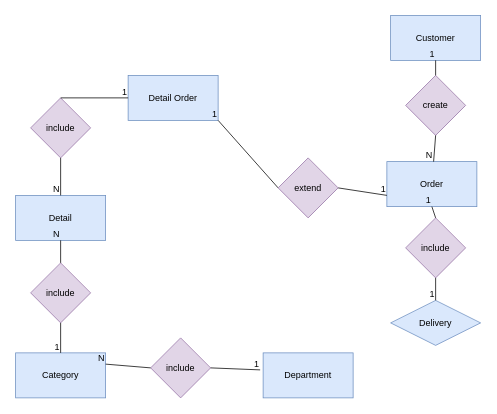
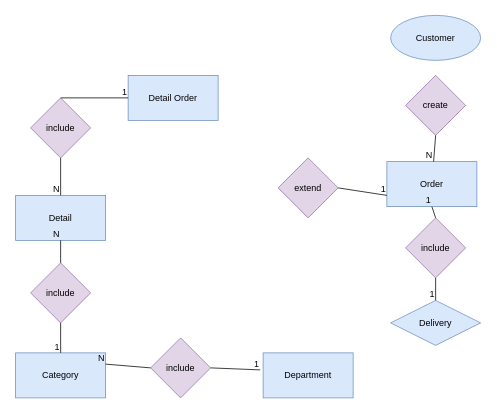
- <mxCell id="8" value="Customer" style="rounded=0;whiteSpace=wrap;html=1;fillColor=#dae8fc;strokeColor=#6c8ebf;" vertex="1" parent="1"><mxGeometry x="520" y="20" width="120" height="60" as="geometry" /></mxCell>
+ <mxCell id="8" value="Customer" style="ellipse;whiteSpace=wrap;html=1;fillColor=#dae8fc;strokeColor=#6c8ebf;" vertex="1" parent="1"><mxGeometry x="520" y="20" width="120" height="60" as="geometry" /></mxCell>
- <mxCell id="22" value="" style="endArrow=none;html=1;rounded=0;entryX=0.5;entryY=1;entryDx=0;entryDy=0;" edge="1" parent="1" source="17" target="8"><mxGeometry relative="1" as="geometry"><mxPoint x="190" y="260" as="sourcePoint" /><mxPoint x="350" y="260" as="targetPoint" /></mxGeometry></mxCell>
- <mxCell id="23" value="1" style="resizable=0;html=1;whiteSpace=wrap;align=right;verticalAlign=bottom;" connectable="0" vertex="1" parent="22"><mxGeometry x="1" relative="1" as="geometry" /></mxCell>
- <mxCell id="6" value="" style="endArrow=none;html=1;rounded=0;exitX=0;exitY=0.5;exitDx=0;exitDy=0;entryX=1;entryY=1;entryDx=0;entryDy=0;" edge="1" parent="1" source="26" target="3"><mxGeometry relative="1" as="geometry"><mxPoint x="290" y="260" as="sourcePoint" /><mxPoint x="340" y="270" as="targetPoint" /></mxGeometry></mxCell>
- <mxCell id="7" value="1" style="resizable=0;html=1;whiteSpace=wrap;align=right;verticalAlign=bottom;" connectable="0" vertex="1" parent="6"><mxGeometry x="1" relative="1" as="geometry" /></mxCell>
